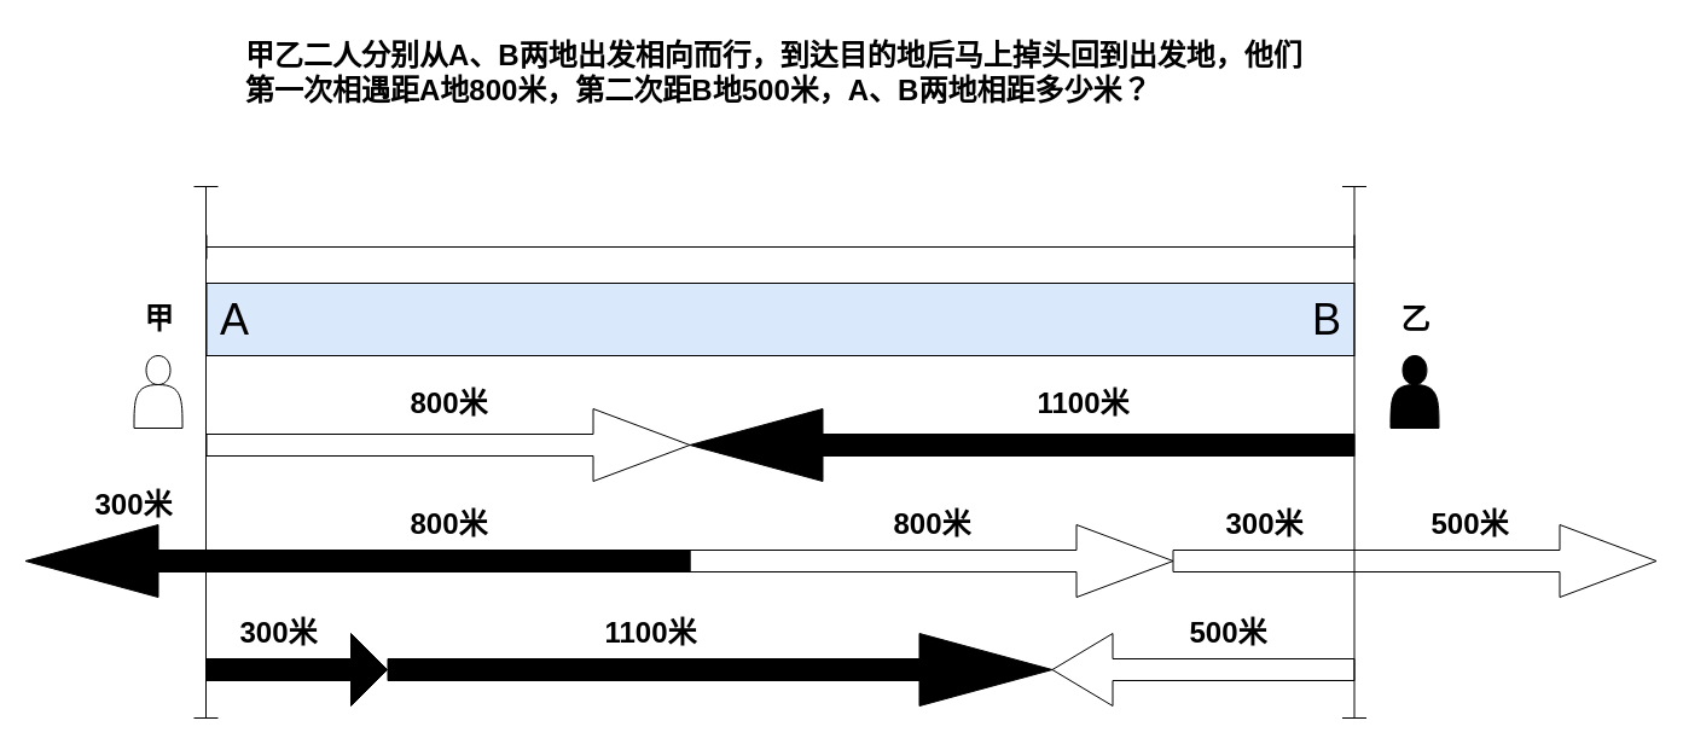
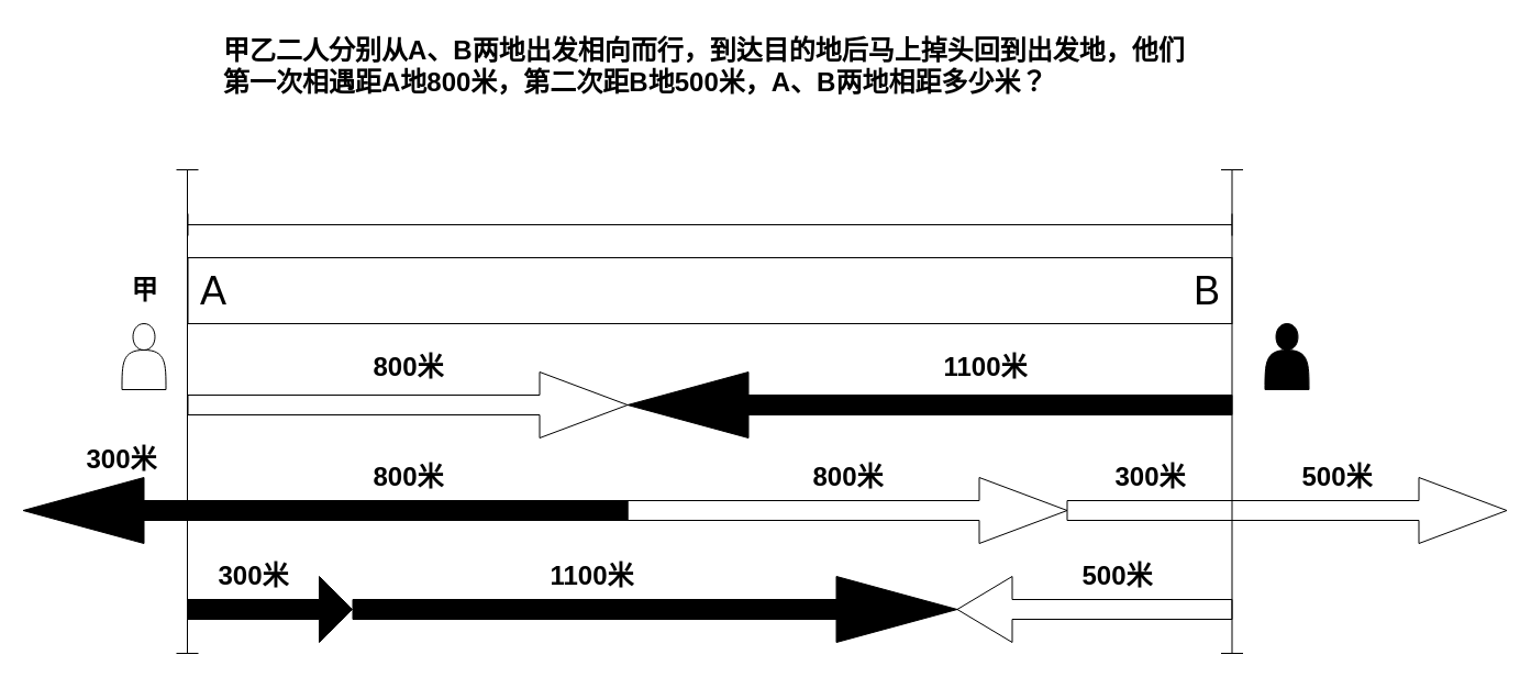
- <mxCell id="2" value="&lt;div style=&quot;&quot;&gt;&lt;span style=&quot;background-color: initial;&quot;&gt;&lt;font style=&quot;font-size: 36px;&quot;&gt;A&amp;nbsp; &amp;nbsp; &amp;nbsp; &amp;nbsp; &amp;nbsp; &amp;nbsp; &amp;nbsp; &amp;nbsp; &amp;nbsp; &amp;nbsp; &amp;nbsp; &amp;nbsp; &amp;nbsp; &amp;nbsp; &amp;nbsp; &amp;nbsp; &amp;nbsp; &amp;nbsp; &amp;nbsp; &amp;nbsp; &amp;nbsp; &amp;nbsp; &amp;nbsp; &amp;nbsp; &amp;nbsp; &amp;nbsp; &amp;nbsp; &amp;nbsp; &amp;nbsp; &amp;nbsp; &amp;nbsp; &amp;nbsp; &amp;nbsp; &amp;nbsp; &amp;nbsp; &amp;nbsp; &amp;nbsp; &amp;nbsp; &amp;nbsp; &amp;nbsp; &amp;nbsp; &amp;nbsp; &amp;nbsp; &amp;nbsp; B&lt;/font&gt;&lt;/span&gt;&lt;/div&gt;" style="rounded=0;whiteSpace=wrap;html=1;align=center;fillColor=#dae8fc;" vertex="1" parent="1"><mxGeometry x="170.5" y="234" width="950" height="60" as="geometry" /></mxCell>
+ <mxCell id="2" value="&lt;div style=&quot;&quot;&gt;&lt;span style=&quot;background-color: initial;&quot;&gt;&lt;font style=&quot;font-size: 36px;&quot;&gt;A&amp;nbsp; &amp;nbsp; &amp;nbsp; &amp;nbsp; &amp;nbsp; &amp;nbsp; &amp;nbsp; &amp;nbsp; &amp;nbsp; &amp;nbsp; &amp;nbsp; &amp;nbsp; &amp;nbsp; &amp;nbsp; &amp;nbsp; &amp;nbsp; &amp;nbsp; &amp;nbsp; &amp;nbsp; &amp;nbsp; &amp;nbsp; &amp;nbsp; &amp;nbsp; &amp;nbsp; &amp;nbsp; &amp;nbsp; &amp;nbsp; &amp;nbsp; &amp;nbsp; &amp;nbsp; &amp;nbsp; &amp;nbsp; &amp;nbsp; &amp;nbsp; &amp;nbsp; &amp;nbsp; &amp;nbsp; &amp;nbsp; &amp;nbsp; &amp;nbsp; &amp;nbsp; &amp;nbsp; &amp;nbsp; &amp;nbsp; B&lt;/font&gt;&lt;/span&gt;&lt;/div&gt;" style="rounded=0;whiteSpace=wrap;html=1;align=center;" vertex="1" parent="1"><mxGeometry x="170.5" y="234" width="950" height="60" as="geometry" /></mxCell>
- <mxCell id="9" value="乙" style="text;strokeColor=none;fillColor=none;html=1;fontSize=24;fontStyle=1;verticalAlign=middle;align=center;" vertex="1" parent="1"><mxGeometry x="1138" y="244" width="65" height="40" as="geometry" /></mxCell>
